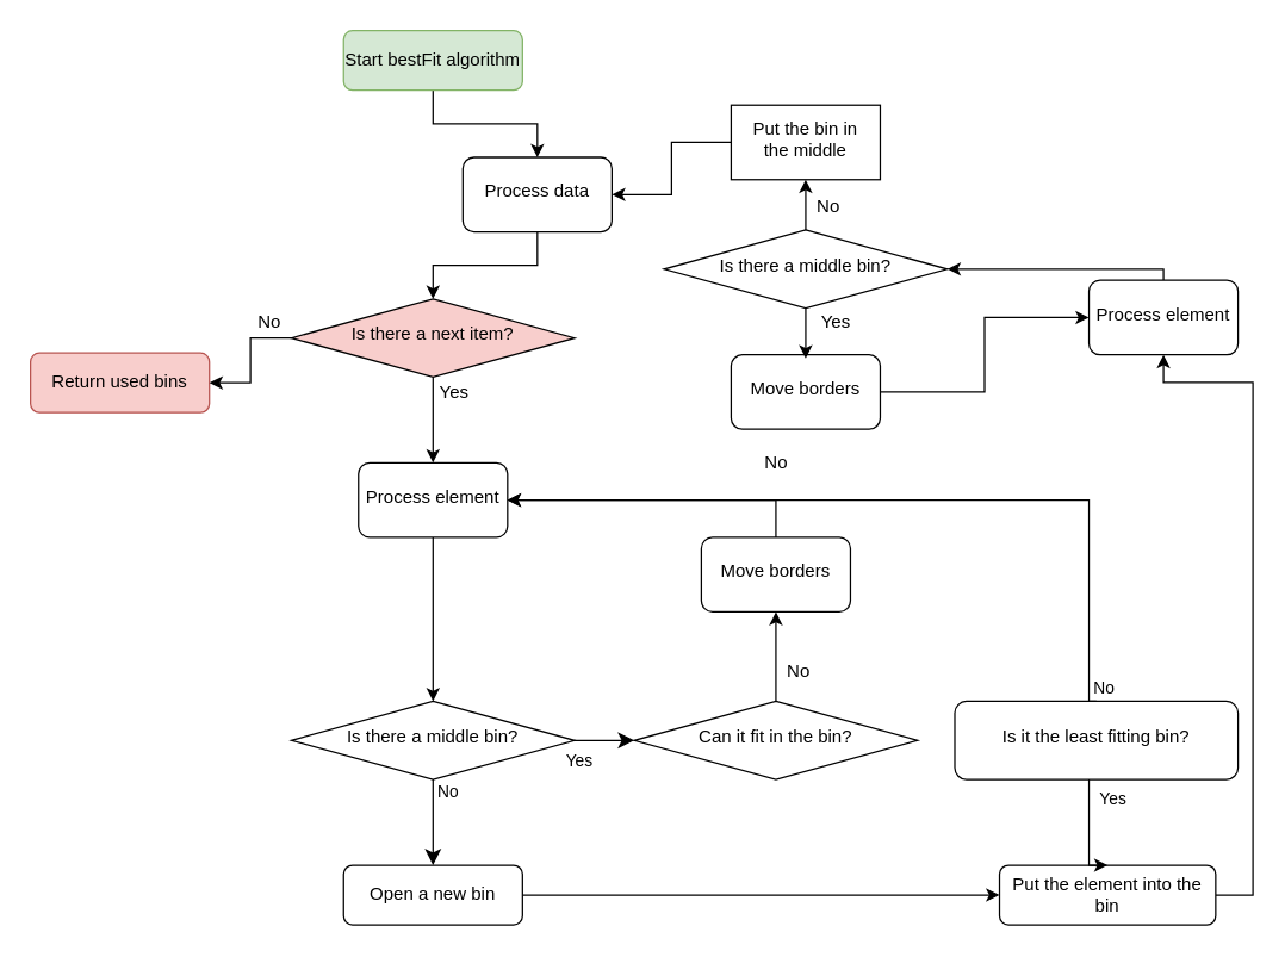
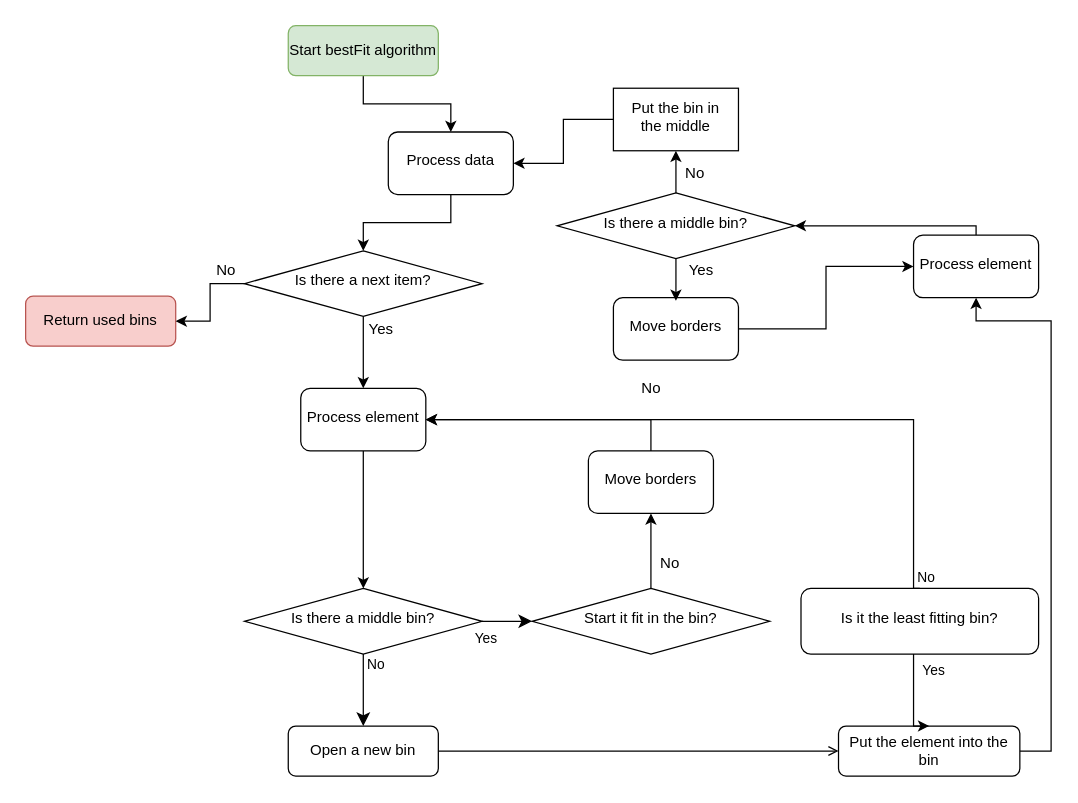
- <mxCell id="18" value="Is there a next item?" style="rhombus;whiteSpace=wrap;html=1;shadow=0;fontFamily=Helvetica;fontSize=12;align=center;strokeWidth=1;spacing=6;spacingTop=-4;fillColor=#f8cecc;" parent="1" vertex="1"><mxGeometry x="195" y="200" width="190" height="52.5" as="geometry" /></mxCell>
+ <mxCell id="18" value="Is there a next item?" style="rhombus;whiteSpace=wrap;html=1;shadow=0;fontFamily=Helvetica;fontSize=12;align=center;strokeWidth=1;spacing=6;spacingTop=-4;" parent="1" vertex="1"><mxGeometry x="195" y="200" width="190" height="52.5" as="geometry" /></mxCell>
- <mxCell id="22" value="Can it fit in the bin?" style="rhombus;whiteSpace=wrap;html=1;shadow=0;fontFamily=Helvetica;fontSize=12;align=center;strokeWidth=1;spacing=6;spacingTop=-4;" parent="1" vertex="1"><mxGeometry x="425" y="470" width="190" height="52.5" as="geometry" /></mxCell>
+ <mxCell id="22" value="Start it fit in the bin?" style="rhombus;whiteSpace=wrap;html=1;shadow=0;fontFamily=Helvetica;fontSize=12;align=center;strokeWidth=1;spacing=6;spacingTop=-4;" parent="1" vertex="1"><mxGeometry x="425" y="470" width="190" height="52.5" as="geometry" /></mxCell>
- <mxCell id="9" style="edgeStyle=orthogonalEdgeStyle;rounded=0;orthogonalLoop=1;jettySize=auto;html=1;exitX=1;exitY=0.5;exitDx=0;exitDy=0;entryX=0;entryY=0.5;entryDx=0;entryDy=0;endArrow=classic;endFill=1;" parent="1" source="10" target="14" edge="1"><mxGeometry relative="1" as="geometry"><Array as="points"><mxPoint x="540" y="600" /><mxPoint x="540" y="600" /></Array></mxGeometry></mxCell>
+ <mxCell id="9" style="edgeStyle=orthogonalEdgeStyle;rounded=0;orthogonalLoop=1;jettySize=auto;html=1;exitX=1;exitY=0.5;exitDx=0;exitDy=0;entryX=0;entryY=0.5;entryDx=0;entryDy=0;endArrow=open;endFill=1;" parent="1" source="10" target="14" edge="1"><mxGeometry relative="1" as="geometry"><Array as="points"><mxPoint x="540" y="600" /><mxPoint x="540" y="600" /></Array></mxGeometry></mxCell>
